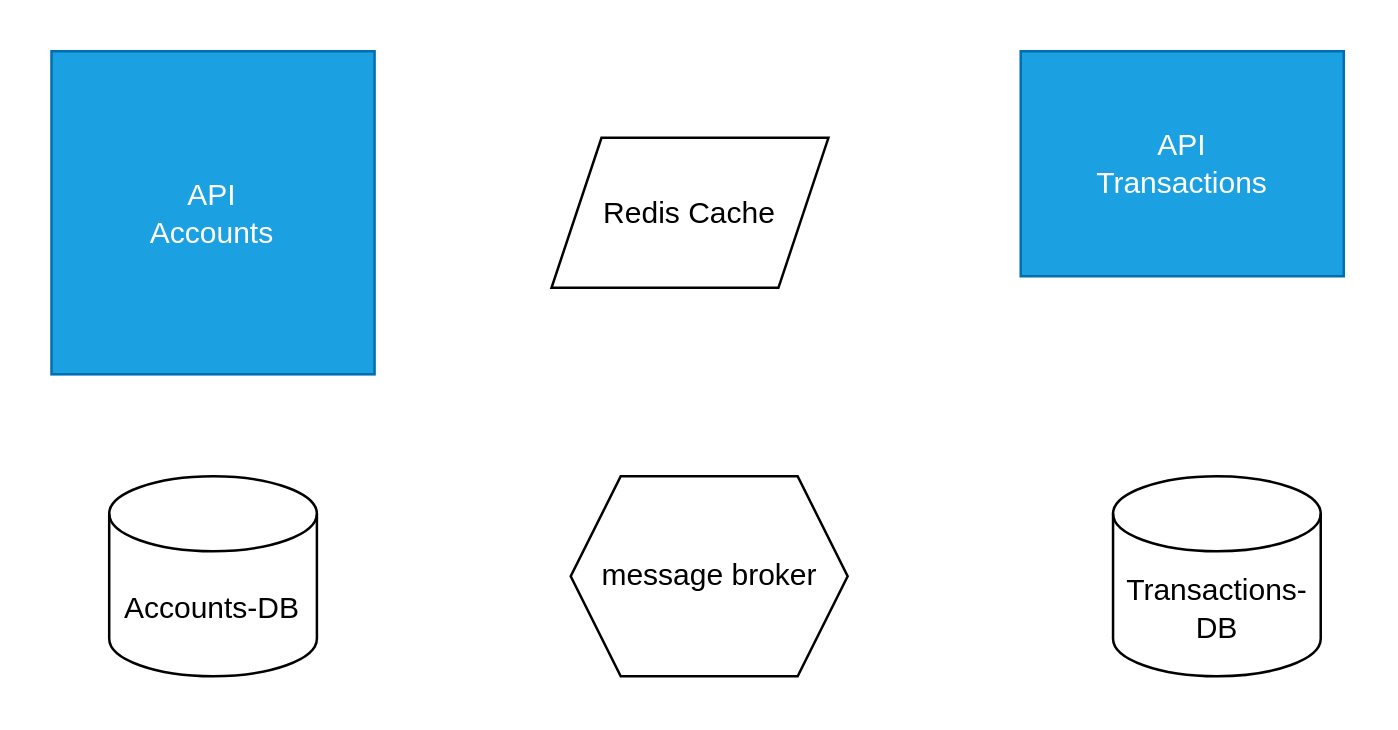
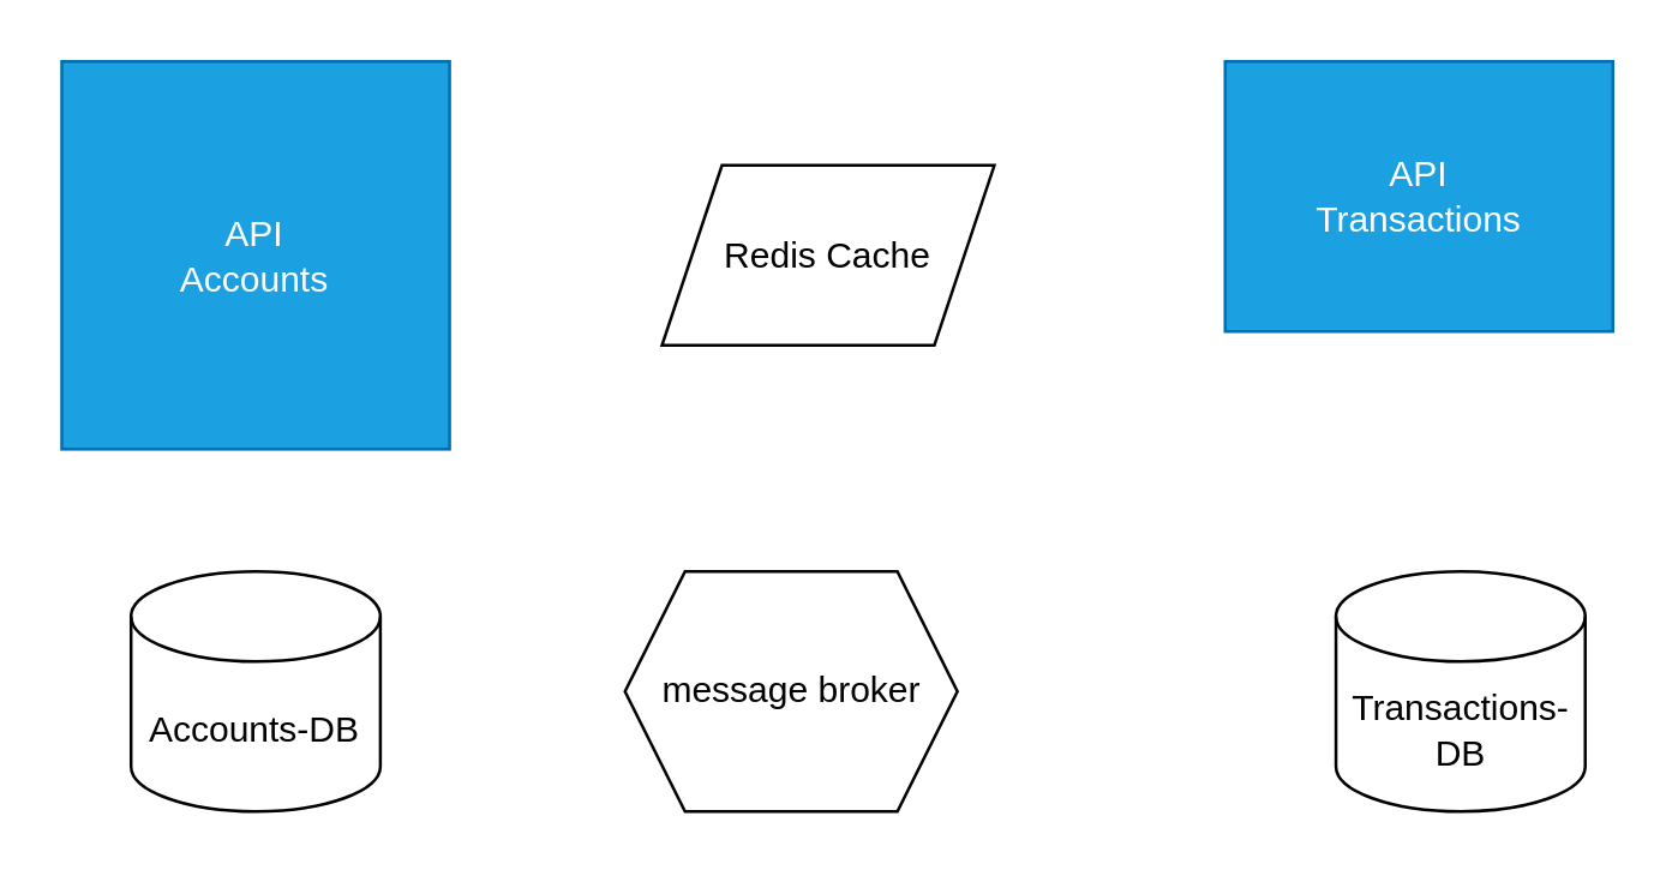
- <mxCell id="7" value="message broker" style="shape=hexagon;perimeter=hexagonPerimeter2;whiteSpace=wrap;html=1;fixedSize=1;" parent="1" vertex="1"><mxGeometry x="227.692" y="190" width="110.769" height="80" as="geometry" /></mxCell>
+ <mxCell id="7" value="message broker" style="shape=hexagon;perimeter=hexagonPerimeter2;whiteSpace=wrap;html=1;fixedSize=1;" parent="1" vertex="1"><mxGeometry x="207.692" y="190" width="110.769" height="80" as="geometry" /></mxCell>
